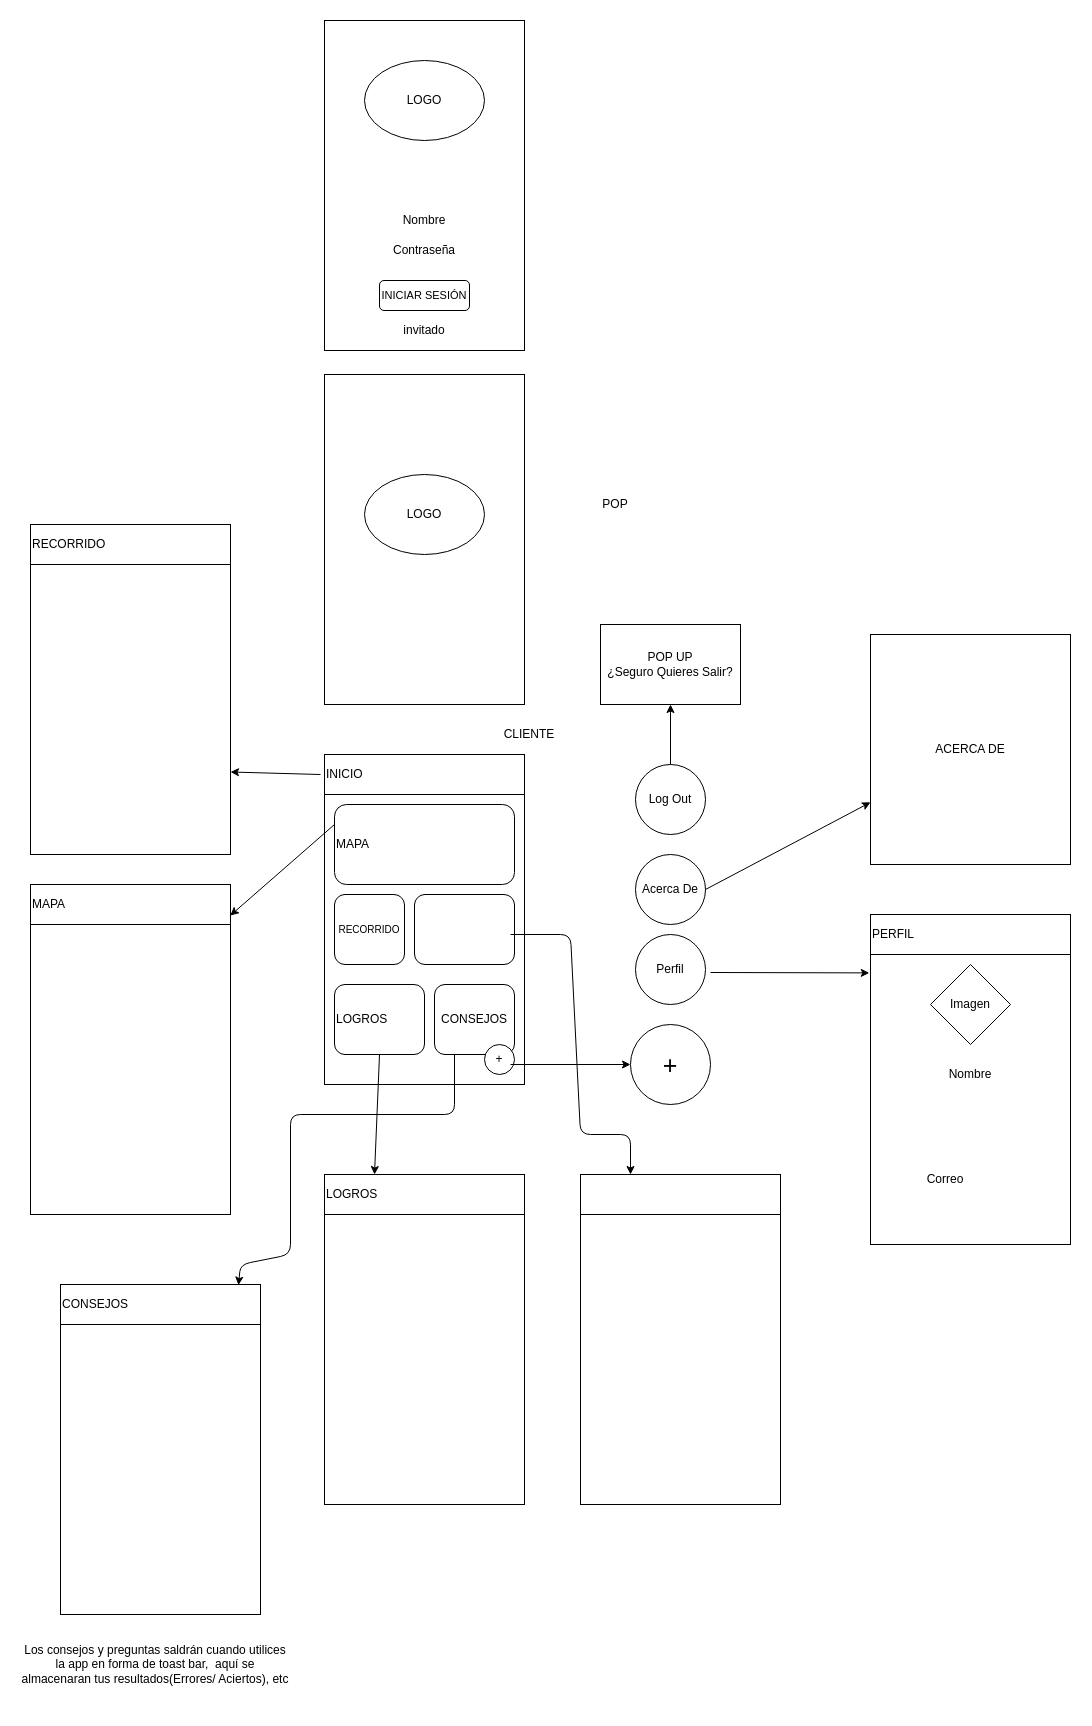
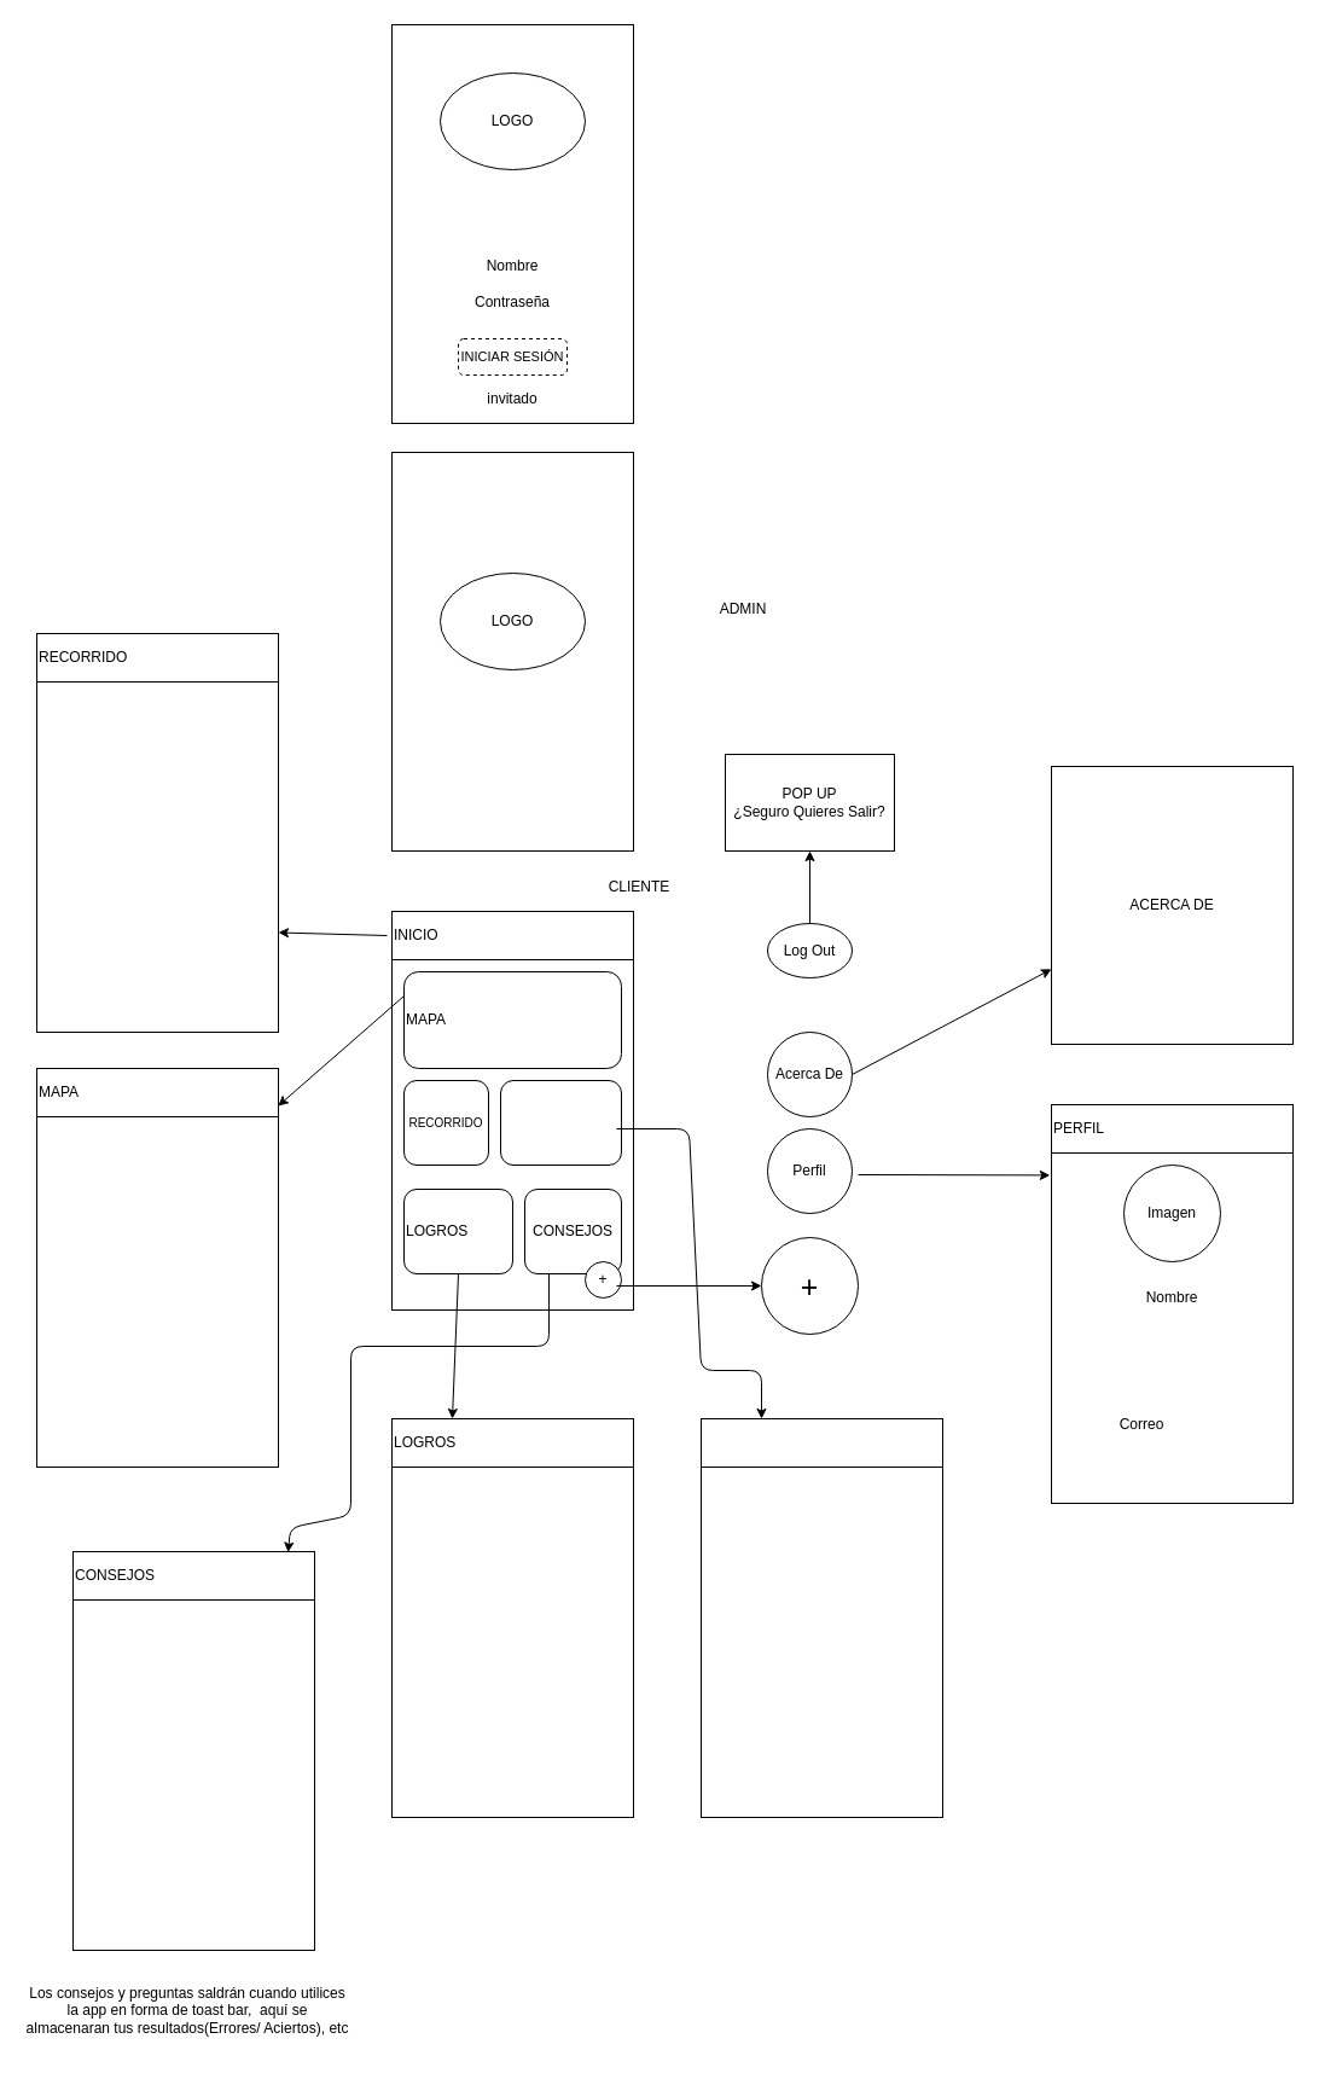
- <mxCell id="12" value="&lt;font style=&quot;font-size: 11px&quot;&gt;INICIAR SESIÓN&lt;/font&gt;" style="rounded=1;whiteSpace=wrap;html=1;align=center;" parent="1" vertex="1"><mxGeometry x="379" y="280" width="90" height="30" as="geometry" /></mxCell>
+ <mxCell id="12" value="&lt;font style=&quot;font-size: 11px&quot;&gt;INICIAR SESIÓN&lt;/font&gt;" style="rounded=1;whiteSpace=wrap;html=1;align=center;dashed=1;" parent="1" vertex="1"><mxGeometry x="379" y="280" width="90" height="30" as="geometry" /></mxCell>
- <mxCell id="33" value="POP" style="text;html=1;strokeColor=none;fillColor=none;align=center;verticalAlign=middle;whiteSpace=wrap;rounded=0;" parent="1" vertex="1"><mxGeometry x="595" y="494" width="40" height="20" as="geometry" /></mxCell>
+ <mxCell id="33" value="ADMIN" style="text;html=1;strokeColor=none;fillColor=none;align=center;verticalAlign=middle;whiteSpace=wrap;rounded=0;" parent="1" vertex="1"><mxGeometry x="595" y="494" width="40" height="20" as="geometry" /></mxCell>
- <mxCell id="22" value="Log Out" style="ellipse;whiteSpace=wrap;html=1;aspect=fixed;" parent="1" vertex="1"><mxGeometry x="635" y="764" width="70" height="70" as="geometry" /></mxCell>
+ <mxCell id="22" value="Log Out" style="ellipse;whiteSpace=wrap;html=1;aspect=fixed;" parent="1" vertex="1"><mxGeometry x="635" y="764" width="70" height="45" as="geometry" /></mxCell>
- <mxCell id="24" value="Imagen" style="rhombus;whiteSpace=wrap;html=1;aspect=fixed;" parent="1" vertex="1"><mxGeometry x="930" y="964" width="80" height="80" as="geometry" /></mxCell>
+ <mxCell id="24" value="Imagen" style="ellipse;whiteSpace=wrap;html=1;aspect=fixed;" parent="1" vertex="1"><mxGeometry x="930" y="964" width="80" height="80" as="geometry" /></mxCell>
